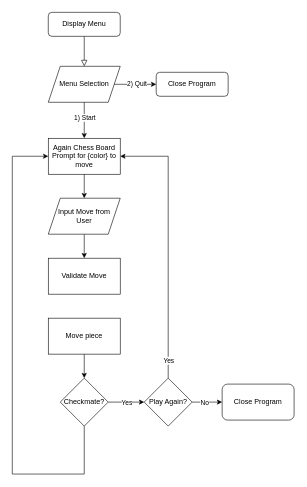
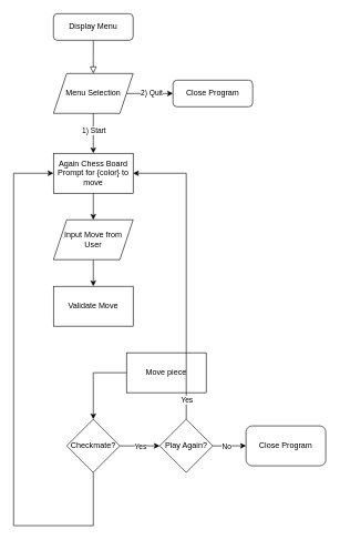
- <mxCell id="16" value="Move piece" style="whiteSpace=wrap;html=1;" vertex="1" parent="1"><mxGeometry x="80" y="530" width="120" height="60" as="geometry" /></mxCell>
+ <mxCell id="16" value="Move piece" style="whiteSpace=wrap;html=1;" vertex="1" parent="1"><mxGeometry x="190" y="530" width="120" height="60" as="geometry" /></mxCell>
